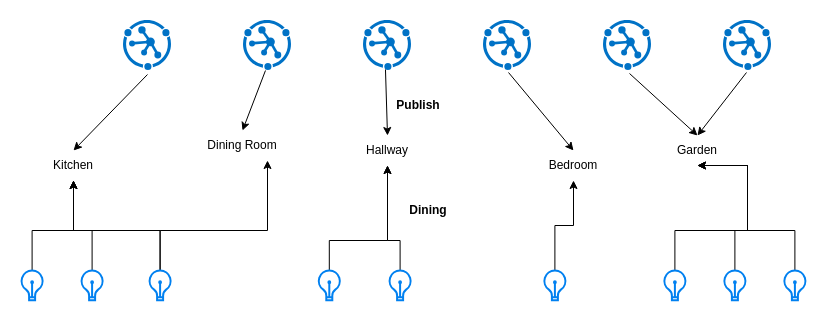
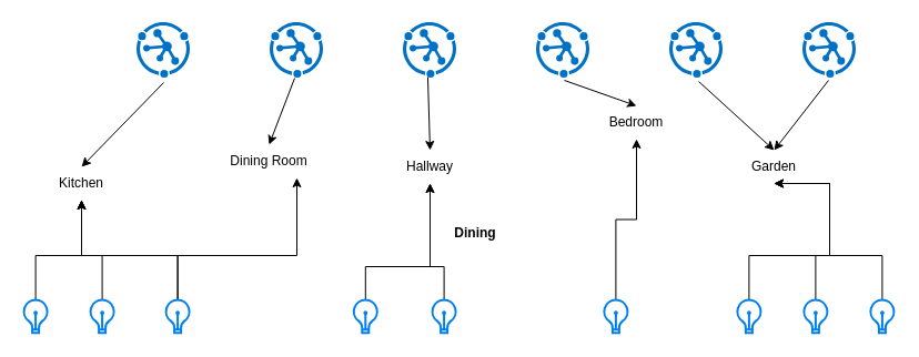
- <mxCell id="30" value="&lt;b&gt;Publish&lt;/b&gt;" style="text;html=1;align=center;verticalAlign=middle;whiteSpace=wrap;rounded=0;" vertex="1" parent="1"><mxGeometry x="388.2" y="90" width="60" height="30" as="geometry" /></mxCell>
- <mxCell id="9" value="Bedroom" style="text;html=1;align=center;verticalAlign=middle;whiteSpace=wrap;rounded=0;" vertex="1" parent="1"><mxGeometry x="531" y="150" width="84" height="30" as="geometry" /></mxCell>
+ <mxCell id="9" value="Bedroom" style="text;html=1;align=center;verticalAlign=middle;whiteSpace=wrap;rounded=0;" vertex="1" parent="1"><mxGeometry x="531" y="95" width="84" height="30" as="geometry" /></mxCell>
